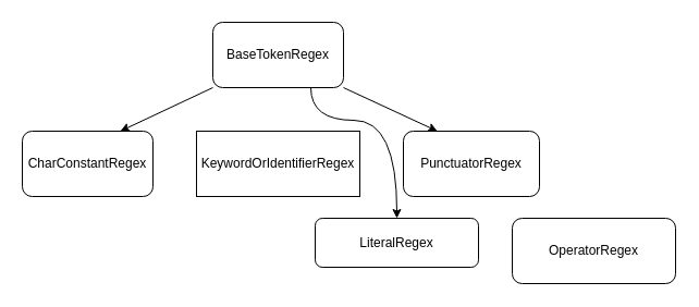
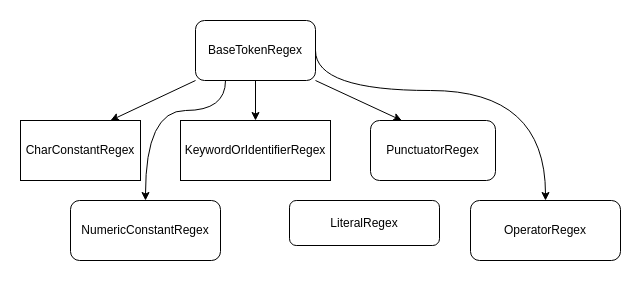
+ <mxCell id="7" style="edgeStyle=orthogonalEdgeStyle;rounded=0;orthogonalLoop=1;jettySize=auto;html=1;exitX=1;exitY=0.5;exitDx=0;exitDy=0;entryX=0.5;entryY=0;entryDx=0;entryDy=0;curved=1;" edge="1" parent="1" source="8" target="14"><mxGeometry relative="1" as="geometry"><Array as="points"><mxPoint x="315" y="90" /><mxPoint x="545" y="90" /></Array></mxGeometry></mxCell>
+ <mxCell id="3" style="rounded=0;orthogonalLoop=1;jettySize=auto;html=1;entryX=0.5;entryY=0;entryDx=0;entryDy=0;" edge="1" parent="1" source="8" target="11"><mxGeometry relative="1" as="geometry" /></mxCell>
+ <mxCell id="5" style="edgeStyle=orthogonalEdgeStyle;rounded=0;orthogonalLoop=1;jettySize=auto;html=1;exitX=0.25;exitY=1;exitDx=0;exitDy=0;entryX=0.5;entryY=0;entryDx=0;entryDy=0;curved=1;" edge="1" parent="1" source="8" target="10"><mxGeometry relative="1" as="geometry"><Array as="points"><mxPoint x="225" y="110" /><mxPoint x="145" y="110" /></Array></mxGeometry></mxCell>
- <mxCell id="6" style="edgeStyle=orthogonalEdgeStyle;rounded=0;orthogonalLoop=1;jettySize=auto;html=1;exitX=0.75;exitY=1;exitDx=0;exitDy=0;curved=1;" edge="1" parent="1" source="8" target="12"><mxGeometry relative="1" as="geometry"><Array as="points"><mxPoint x="285" y="110" /><mxPoint x="364" y="110" /></Array></mxGeometry></mxCell>
- <mxCell id="9" value="CharConstantRegex" style="rounded=1;whiteSpace=wrap;html=1;" vertex="1" parent="1"><mxGeometry x="20" y="120" width="120" height="60" as="geometry" /></mxCell>
+ <mxCell id="9" value="CharConstantRegex" style="whiteSpace=wrap;html=1;rounded=0;" vertex="1" parent="1"><mxGeometry x="20" y="120" width="120" height="60" as="geometry" /></mxCell>
+ <mxCell id="10" value="NumericConstantRegex" style="rounded=1;whiteSpace=wrap;html=1;" vertex="1" parent="1"><mxGeometry x="70" y="200" width="150" height="60" as="geometry" /></mxCell>
